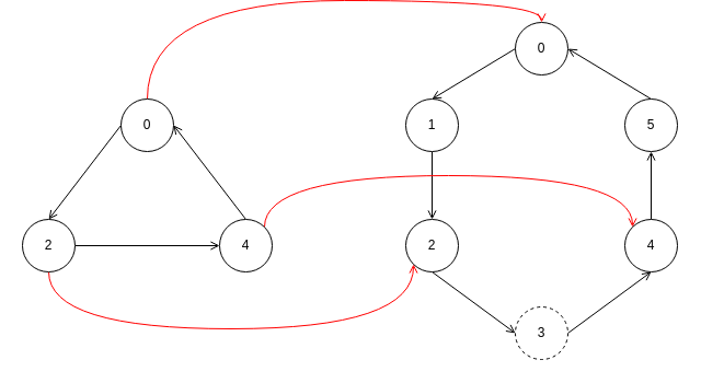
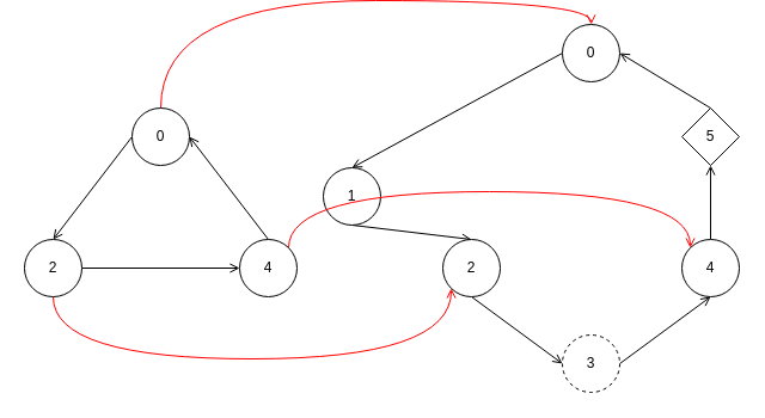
- <mxCell id="5" value="1" style="ellipse;whiteSpace=wrap;html=1;aspect=fixed;" parent="1" vertex="1"><mxGeometry x="370" y="90" width="48" height="48" as="geometry" /></mxCell>
+ <mxCell id="5" value="1" style="ellipse;whiteSpace=wrap;html=1;aspect=fixed;" parent="1" vertex="1"><mxGeometry x="270" y="140" width="48" height="48" as="geometry" /></mxCell>
- <mxCell id="9" value="5" style="ellipse;whiteSpace=wrap;html=1;aspect=fixed;" parent="1" vertex="1"><mxGeometry x="570" y="90" width="48" height="48" as="geometry" /></mxCell>
+ <mxCell id="9" value="5" style="rhombus;whiteSpace=wrap;html=1;aspect=fixed;" parent="1" vertex="1"><mxGeometry x="570" y="90" width="48" height="48" as="geometry" /></mxCell>
